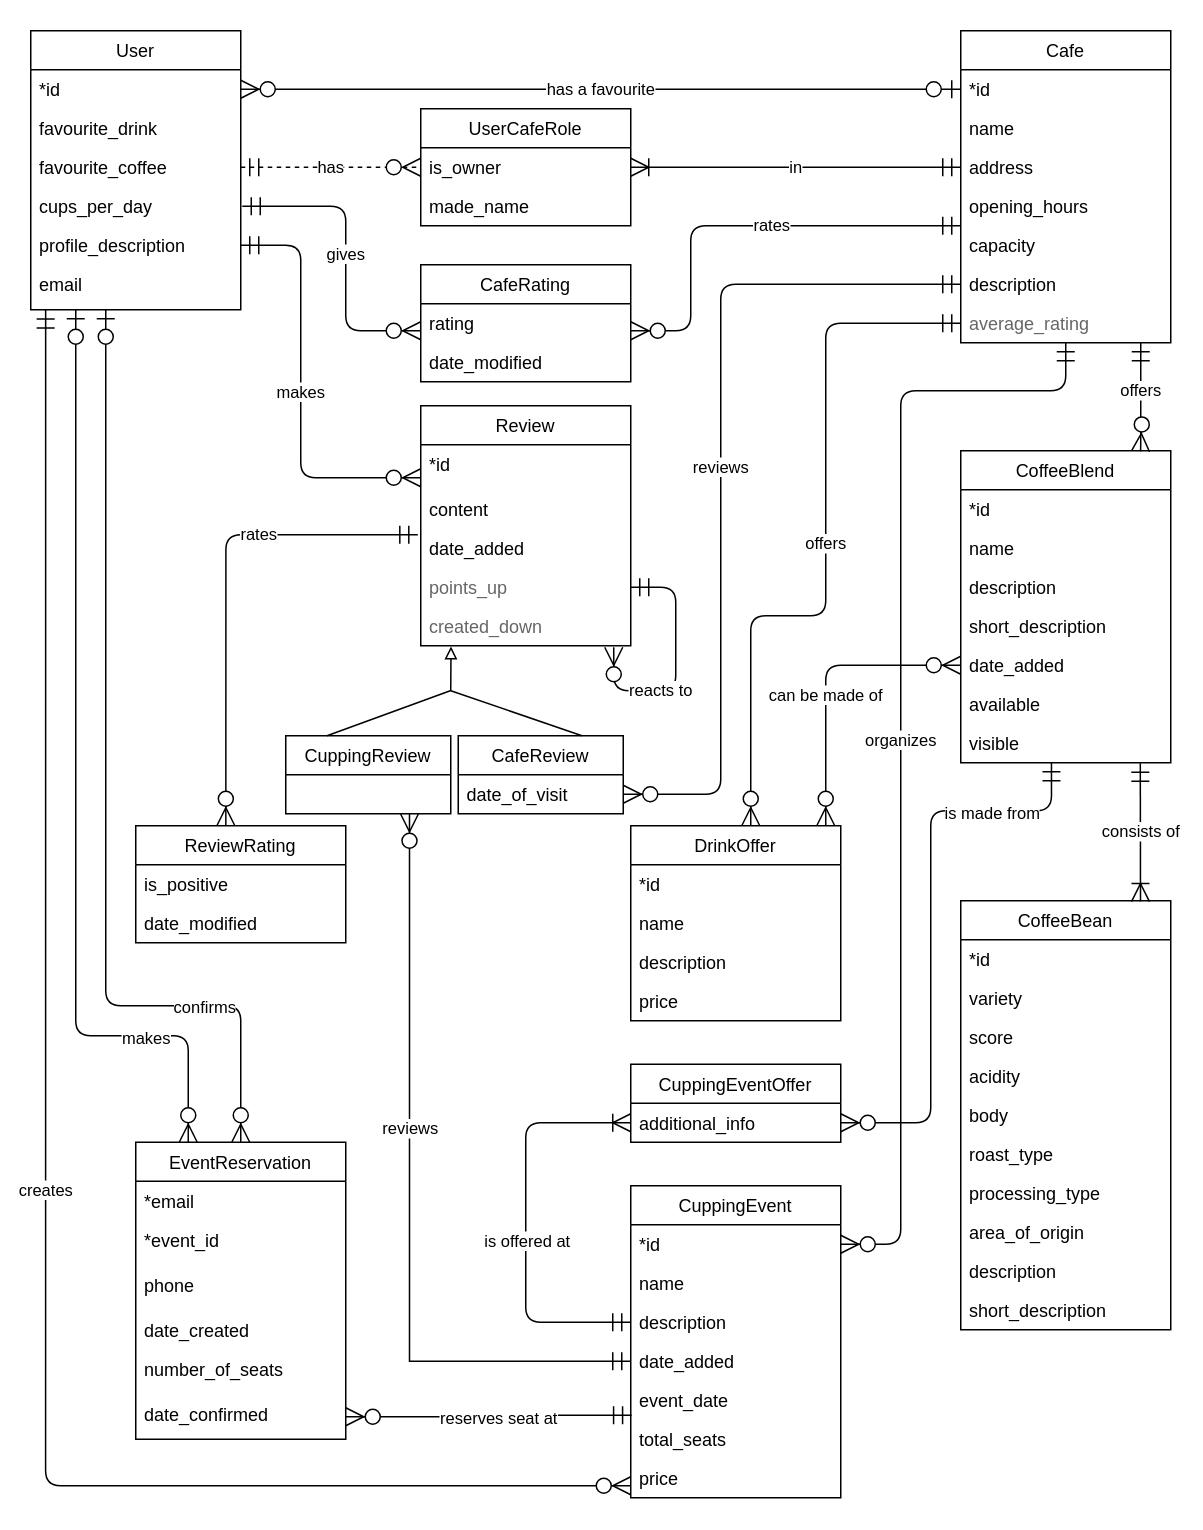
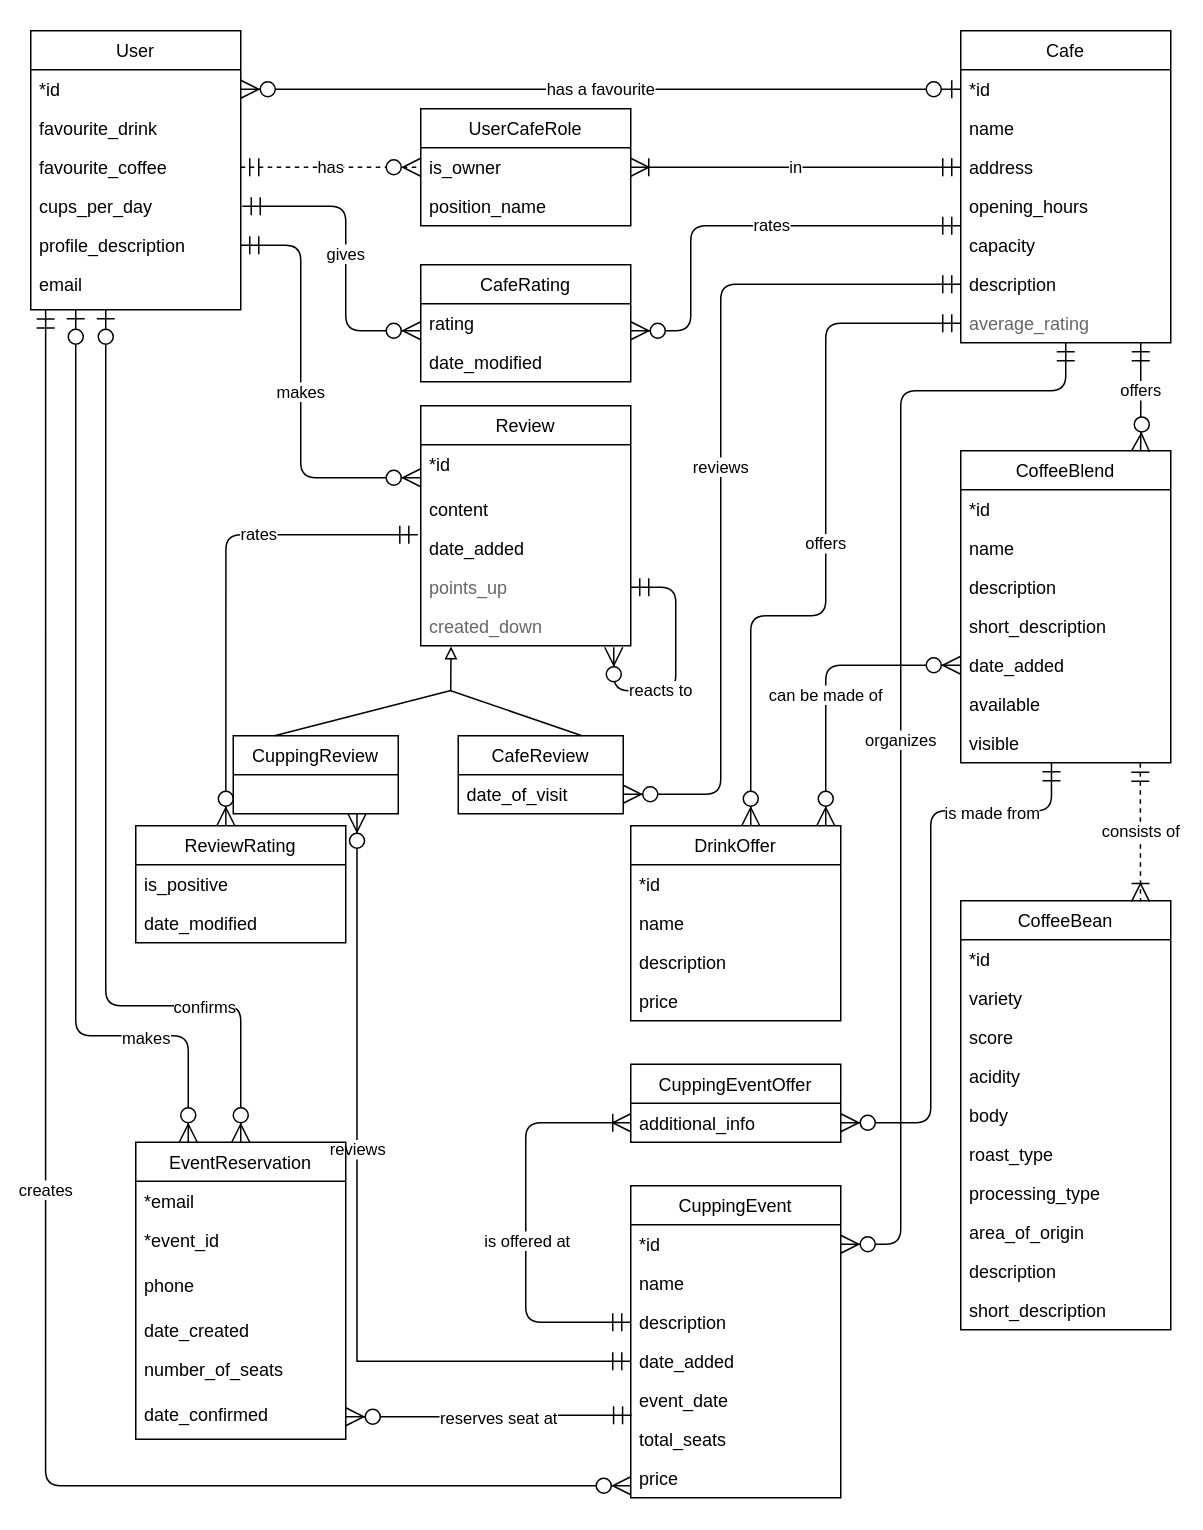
- <mxCell id="24" value="made_name" style="text;strokeColor=none;fillColor=none;align=left;verticalAlign=top;spacingLeft=4;spacingRight=4;overflow=hidden;rotatable=0;points=[[0,0.5],[1,0.5]];portConstraint=eastwest;" parent="22" vertex="1"><mxGeometry y="52" width="140" height="26" as="geometry" /></mxCell>
+ <mxCell id="24" value="position_name" style="text;strokeColor=none;fillColor=none;align=left;verticalAlign=top;spacingLeft=4;spacingRight=4;overflow=hidden;rotatable=0;points=[[0,0.5],[1,0.5]];portConstraint=eastwest;" parent="22" vertex="1"><mxGeometry y="52" width="140" height="26" as="geometry" /></mxCell>
- <mxCell id="93" value="CuppingReview" style="swimlane;fontStyle=0;childLayout=stackLayout;horizontal=1;startSize=26;fillColor=none;horizontalStack=0;resizeParent=1;resizeParentMax=0;resizeLast=0;collapsible=1;marginBottom=0;fontColor=#000000;" parent="1" vertex="1"><mxGeometry x="190" y="490" width="110" height="52" as="geometry" /></mxCell>
+ <mxCell id="93" value="CuppingReview" style="swimlane;fontStyle=0;childLayout=stackLayout;horizontal=1;startSize=26;fillColor=none;horizontalStack=0;resizeParent=1;resizeParentMax=0;resizeLast=0;collapsible=1;marginBottom=0;fontColor=#000000;" parent="1" vertex="1"><mxGeometry x="155" y="490" width="110" height="52" as="geometry" /></mxCell>
- <mxCell id="83" value="consists of" style="endArrow=ERoneToMany;html=1;endSize=10;startArrow=ERmandOne;startSize=10;startFill=0;endFill=0;exitX=0.855;exitY=1.01;exitDx=0;exitDy=0;exitPerimeter=0;entryX=0.856;entryY=0.002;entryDx=0;entryDy=0;entryPerimeter=0;" parent="1" source="52" target="53" edge="1"><mxGeometry relative="1" as="geometry"><mxPoint x="757" y="520" as="sourcePoint" /><mxPoint x="760" y="590" as="targetPoint" /></mxGeometry></mxCell>
+ <mxCell id="83" value="consists of" style="endArrow=ERoneToMany;html=1;endSize=10;startArrow=ERmandOne;startSize=10;startFill=0;endFill=0;exitX=0.855;exitY=1.01;exitDx=0;exitDy=0;exitPerimeter=0;entryX=0.856;entryY=0.002;entryDx=0;entryDy=0;entryPerimeter=0;dashed=1;" parent="1" source="52" target="53" edge="1"><mxGeometry relative="1" as="geometry"><mxPoint x="757" y="520" as="sourcePoint" /><mxPoint x="760" y="590" as="targetPoint" /></mxGeometry></mxCell>
